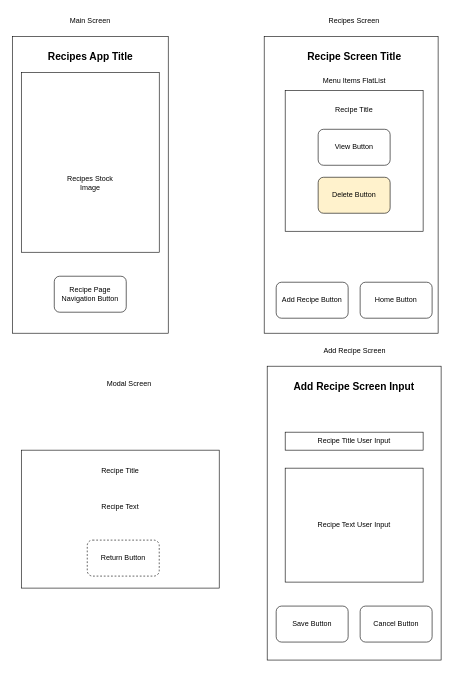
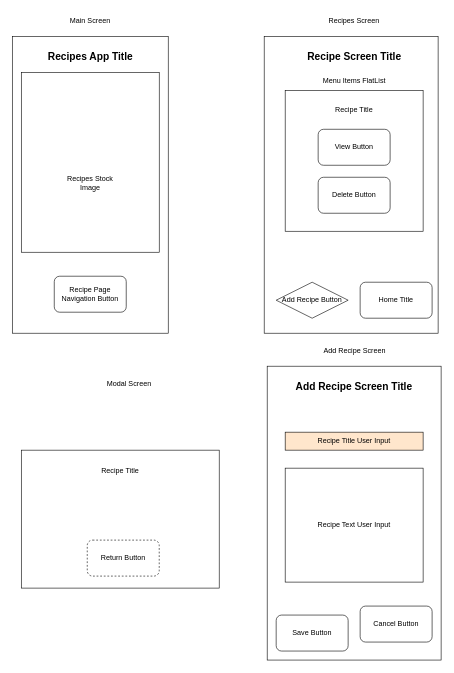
- <mxCell id="17" value="Delete Button" style="rounded=1;whiteSpace=wrap;html=1;fillColor=#fff2cc;" vertex="1" parent="1"><mxGeometry x="530" y="295" width="120" height="60" as="geometry" /></mxCell>
+ <mxCell id="17" value="Delete Button" style="rounded=1;whiteSpace=wrap;html=1;" vertex="1" parent="1"><mxGeometry x="530" y="295" width="120" height="60" as="geometry" /></mxCell>
- <mxCell id="15" value="Add Recipe Button" style="rounded=1;whiteSpace=wrap;html=1;" vertex="1" parent="1"><mxGeometry x="460" y="470" width="120" height="60" as="geometry" /></mxCell>
+ <mxCell id="15" value="Add Recipe Button" style="rhombus;whiteSpace=wrap;html=1;" vertex="1" parent="1"><mxGeometry x="460" y="470" width="120" height="60" as="geometry" /></mxCell>
- <mxCell id="12" value="Home Button" style="rounded=1;whiteSpace=wrap;html=1;" vertex="1" parent="1"><mxGeometry x="600" y="470" width="120" height="60" as="geometry" /></mxCell>
+ <mxCell id="12" value="Home Title" style="rounded=1;whiteSpace=wrap;html=1;" vertex="1" parent="1"><mxGeometry x="600" y="470" width="120" height="60" as="geometry" /></mxCell>
- <mxCell id="24" value="&lt;b&gt;&lt;font style=&quot;font-size: 17px;&quot;&gt;Add Recipe Screen Input&lt;/font&gt;&lt;/b&gt;" style="text;html=1;align=center;verticalAlign=middle;whiteSpace=wrap;rounded=0;" vertex="1" parent="1"><mxGeometry x="481.25" y="630" width="217.5" height="30" as="geometry" /></mxCell>
+ <mxCell id="24" value="&lt;b&gt;&lt;font style=&quot;font-size: 17px;&quot;&gt;Add Recipe Screen Title&lt;/font&gt;&lt;/b&gt;" style="text;html=1;align=center;verticalAlign=middle;whiteSpace=wrap;rounded=0;" vertex="1" parent="1"><mxGeometry x="481.25" y="630" width="217.5" height="30" as="geometry" /></mxCell>
- <mxCell id="29" value="Recipe Title User Input" style="rounded=0;whiteSpace=wrap;html=1;" vertex="1" parent="1"><mxGeometry x="475" y="720" width="230" height="30" as="geometry" /></mxCell>
+ <mxCell id="29" value="Recipe Title User Input" style="rounded=0;whiteSpace=wrap;html=1;fillColor=#ffe6cc;" vertex="1" parent="1"><mxGeometry x="475" y="720" width="230" height="30" as="geometry" /></mxCell>
- <mxCell id="21" value="Recipe Text" style="text;html=1;align=center;verticalAlign=middle;whiteSpace=wrap;rounded=0;" vertex="1" parent="1"><mxGeometry x="155" y="830" width="90" height="30" as="geometry" /></mxCell>
- <mxCell id="27" value="Save Button" style="rounded=1;whiteSpace=wrap;html=1;" vertex="1" parent="1"><mxGeometry x="460" y="1010" width="120" height="60" as="geometry" /></mxCell>
+ <mxCell id="27" value="Save Button" style="rounded=1;whiteSpace=wrap;html=1;" vertex="1" parent="1"><mxGeometry x="460" y="1025" width="120" height="60" as="geometry" /></mxCell>
